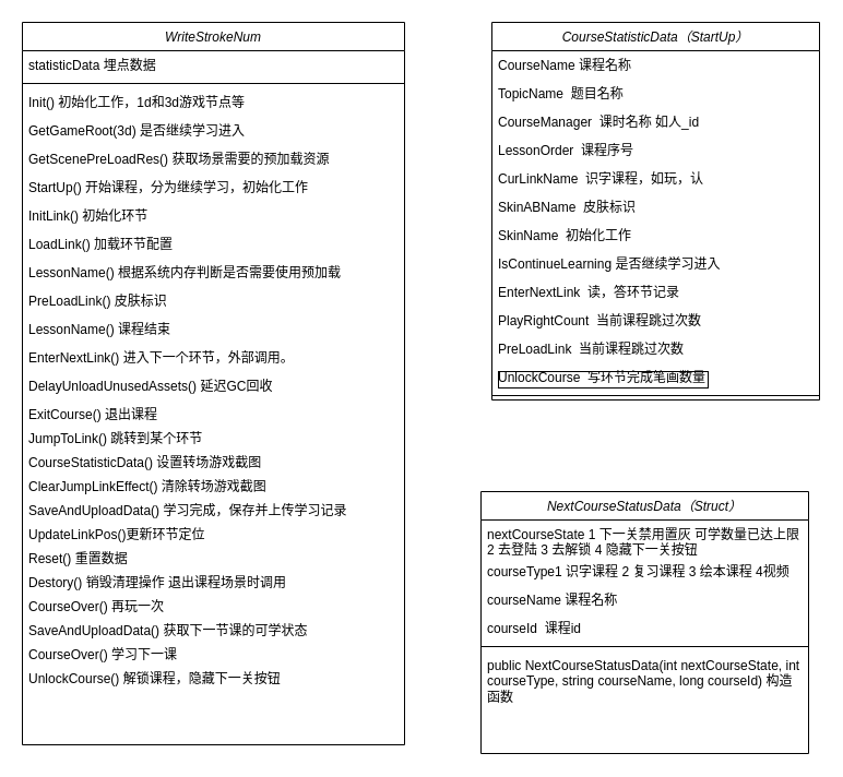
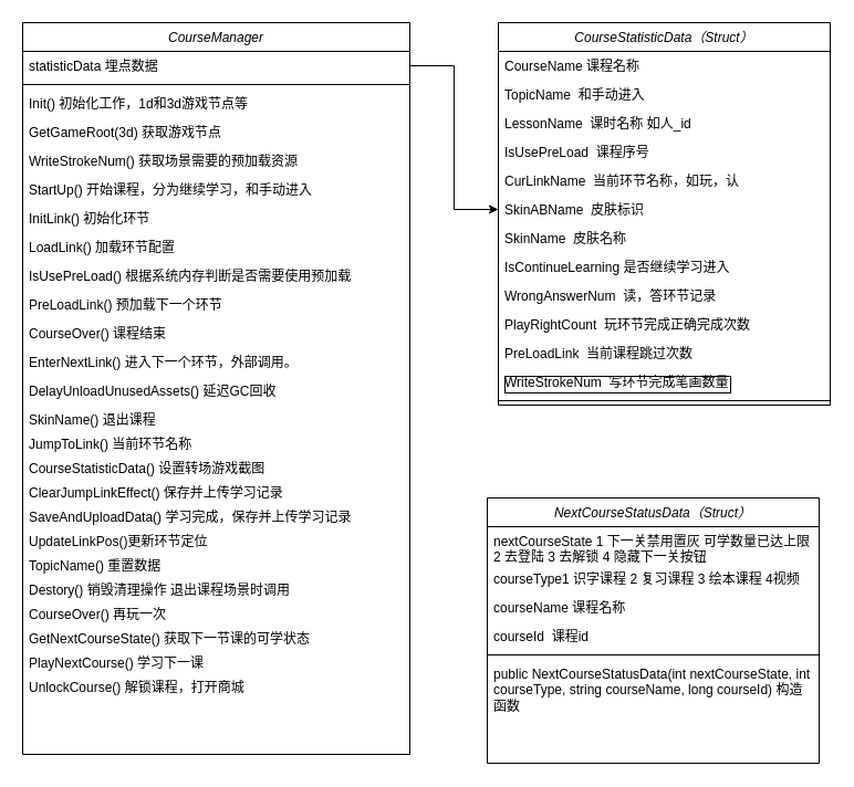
- <mxCell id="2" value="WriteStrokeNum" style="swimlane;fontStyle=2;align=center;verticalAlign=top;childLayout=stackLayout;horizontal=1;startSize=26;horizontalStack=0;resizeParent=1;resizeLast=0;collapsible=1;marginBottom=0;rounded=0;shadow=0;strokeWidth=1;" parent="1" vertex="1"><mxGeometry x="20" y="20" width="350" height="662" as="geometry"><mxRectangle x="230" y="140" width="160" height="26" as="alternateBounds" /></mxGeometry></mxCell>
+ <mxCell id="2" value="CourseManager" style="swimlane;fontStyle=2;align=center;verticalAlign=top;childLayout=stackLayout;horizontal=1;startSize=26;horizontalStack=0;resizeParent=1;resizeLast=0;collapsible=1;marginBottom=0;rounded=0;shadow=0;strokeWidth=1;" parent="1" vertex="1"><mxGeometry x="20" y="20" width="350" height="662" as="geometry"><mxRectangle x="230" y="140" width="160" height="26" as="alternateBounds" /></mxGeometry></mxCell>
- <mxCell id="35" value="CourseStatisticData（StartUp）" style="swimlane;fontStyle=2;align=center;verticalAlign=top;childLayout=stackLayout;horizontal=1;startSize=26;horizontalStack=0;resizeParent=1;resizeLast=0;collapsible=1;marginBottom=0;rounded=0;shadow=0;strokeWidth=1;" vertex="1" parent="1"><mxGeometry x="450" y="20" width="300" height="346" as="geometry"><mxRectangle x="230" y="140" width="160" height="26" as="alternateBounds" /></mxGeometry></mxCell>
+ <mxCell id="35" value="CourseStatisticData（Struct）" style="swimlane;fontStyle=2;align=center;verticalAlign=top;childLayout=stackLayout;horizontal=1;startSize=26;horizontalStack=0;resizeParent=1;resizeLast=0;collapsible=1;marginBottom=0;rounded=0;shadow=0;strokeWidth=1;" vertex="1" parent="1"><mxGeometry x="450" y="20" width="300" height="346" as="geometry"><mxRectangle x="230" y="140" width="160" height="26" as="alternateBounds" /></mxGeometry></mxCell>
- <mxCell id="37" value="TopicName  题目名称" style="text;align=left;verticalAlign=top;spacingLeft=4;spacingRight=4;overflow=hidden;rotatable=0;points=[[0,0.5],[1,0.5]];portConstraint=eastwest;rounded=0;shadow=0;html=0;" vertex="1" parent="35"><mxGeometry y="52" width="300" height="26" as="geometry" /></mxCell>
+ <mxCell id="37" value="TopicName  和手动进入" style="text;align=left;verticalAlign=top;spacingLeft=4;spacingRight=4;overflow=hidden;rotatable=0;points=[[0,0.5],[1,0.5]];portConstraint=eastwest;rounded=0;shadow=0;html=0;" vertex="1" parent="35"><mxGeometry y="52" width="300" height="26" as="geometry" /></mxCell>
- <mxCell id="38" value="CourseManager  课时名称 如人_id" style="text;align=left;verticalAlign=top;spacingLeft=4;spacingRight=4;overflow=hidden;rotatable=0;points=[[0,0.5],[1,0.5]];portConstraint=eastwest;rounded=0;shadow=0;html=0;" vertex="1" parent="35"><mxGeometry y="78" width="300" height="26" as="geometry" /></mxCell>
+ <mxCell id="38" value="LessonName  课时名称 如人_id" style="text;align=left;verticalAlign=top;spacingLeft=4;spacingRight=4;overflow=hidden;rotatable=0;points=[[0,0.5],[1,0.5]];portConstraint=eastwest;rounded=0;shadow=0;html=0;" vertex="1" parent="35"><mxGeometry y="78" width="300" height="26" as="geometry" /></mxCell>
- <mxCell id="6" value="GetGameRoot(3d) 是否继续学习进入" style="text;align=left;verticalAlign=top;spacingLeft=4;spacingRight=4;overflow=hidden;rotatable=0;points=[[0,0.5],[1,0.5]];portConstraint=eastwest;" vertex="1" parent="2"><mxGeometry y="86" width="350" height="26" as="geometry" /></mxCell>
+ <mxCell id="6" value="GetGameRoot(3d) 获取游戏节点" style="text;align=left;verticalAlign=top;spacingLeft=4;spacingRight=4;overflow=hidden;rotatable=0;points=[[0,0.5],[1,0.5]];portConstraint=eastwest;" vertex="1" parent="2"><mxGeometry y="86" width="350" height="26" as="geometry" /></mxCell>
+ <mxCell id="49" style="edgeStyle=orthogonalEdgeStyle;rounded=0;orthogonalLoop=1;jettySize=auto;html=1;entryX=0;entryY=0.5;entryDx=0;entryDy=0;" edge="1" parent="1" source="3" target="41"><mxGeometry relative="1" as="geometry" /></mxCell>
- <mxCell id="39" value="LessonOrder  课程序号" style="text;align=left;verticalAlign=top;spacingLeft=4;spacingRight=4;overflow=hidden;rotatable=0;points=[[0,0.5],[1,0.5]];portConstraint=eastwest;rounded=0;shadow=0;html=0;" vertex="1" parent="35"><mxGeometry y="104" width="300" height="26" as="geometry" /></mxCell>
+ <mxCell id="39" value="IsUsePreLoad  课程序号" style="text;align=left;verticalAlign=top;spacingLeft=4;spacingRight=4;overflow=hidden;rotatable=0;points=[[0,0.5],[1,0.5]];portConstraint=eastwest;rounded=0;shadow=0;html=0;" vertex="1" parent="35"><mxGeometry y="104" width="300" height="26" as="geometry" /></mxCell>
- <mxCell id="7" value="GetScenePreLoadRes() 获取场景需要的预加载资源" style="text;align=left;verticalAlign=top;spacingLeft=4;spacingRight=4;overflow=hidden;rotatable=0;points=[[0,0.5],[1,0.5]];portConstraint=eastwest;" vertex="1" parent="2"><mxGeometry y="112" width="350" height="26" as="geometry" /></mxCell>
+ <mxCell id="7" value="WriteStrokeNum() 获取场景需要的预加载资源" style="text;align=left;verticalAlign=top;spacingLeft=4;spacingRight=4;overflow=hidden;rotatable=0;points=[[0,0.5],[1,0.5]];portConstraint=eastwest;" vertex="1" parent="2"><mxGeometry y="112" width="350" height="26" as="geometry" /></mxCell>
- <mxCell id="40" value="CurLinkName  识字课程，如玩，认" style="text;align=left;verticalAlign=top;spacingLeft=4;spacingRight=4;overflow=hidden;rotatable=0;points=[[0,0.5],[1,0.5]];portConstraint=eastwest;rounded=0;shadow=0;html=0;" vertex="1" parent="35"><mxGeometry y="130" width="300" height="26" as="geometry" /></mxCell>
+ <mxCell id="40" value="CurLinkName  当前环节名称，如玩，认" style="text;align=left;verticalAlign=top;spacingLeft=4;spacingRight=4;overflow=hidden;rotatable=0;points=[[0,0.5],[1,0.5]];portConstraint=eastwest;rounded=0;shadow=0;html=0;" vertex="1" parent="35"><mxGeometry y="130" width="300" height="26" as="geometry" /></mxCell>
- <mxCell id="8" value="StartUp() 开始课程，分为继续学习，初始化工作" style="text;align=left;verticalAlign=top;spacingLeft=4;spacingRight=4;overflow=hidden;rotatable=0;points=[[0,0.5],[1,0.5]];portConstraint=eastwest;" vertex="1" parent="2"><mxGeometry y="138" width="350" height="26" as="geometry" /></mxCell>
+ <mxCell id="8" value="StartUp() 开始课程，分为继续学习，和手动进入" style="text;align=left;verticalAlign=top;spacingLeft=4;spacingRight=4;overflow=hidden;rotatable=0;points=[[0,0.5],[1,0.5]];portConstraint=eastwest;" vertex="1" parent="2"><mxGeometry y="138" width="350" height="26" as="geometry" /></mxCell>
- <mxCell id="42" value="SkinName  初始化工作" style="text;align=left;verticalAlign=top;spacingLeft=4;spacingRight=4;overflow=hidden;rotatable=0;points=[[0,0.5],[1,0.5]];portConstraint=eastwest;rounded=0;shadow=0;html=0;" vertex="1" parent="35"><mxGeometry y="182" width="300" height="26" as="geometry" /></mxCell>
+ <mxCell id="42" value="SkinName  皮肤名称" style="text;align=left;verticalAlign=top;spacingLeft=4;spacingRight=4;overflow=hidden;rotatable=0;points=[[0,0.5],[1,0.5]];portConstraint=eastwest;rounded=0;shadow=0;html=0;" vertex="1" parent="35"><mxGeometry y="182" width="300" height="26" as="geometry" /></mxCell>
- <mxCell id="11" value="LessonName() 根据系统内存判断是否需要使用预加载" style="text;align=left;verticalAlign=top;spacingLeft=4;spacingRight=4;overflow=hidden;rotatable=0;points=[[0,0.5],[1,0.5]];portConstraint=eastwest;" vertex="1" parent="2"><mxGeometry y="216" width="350" height="26" as="geometry" /></mxCell>
+ <mxCell id="11" value="IsUsePreLoad() 根据系统内存判断是否需要使用预加载" style="text;align=left;verticalAlign=top;spacingLeft=4;spacingRight=4;overflow=hidden;rotatable=0;points=[[0,0.5],[1,0.5]];portConstraint=eastwest;" vertex="1" parent="2"><mxGeometry y="216" width="350" height="26" as="geometry" /></mxCell>
- <mxCell id="44" value="EnterNextLink  读，答环节记录" style="text;align=left;verticalAlign=top;spacingLeft=4;spacingRight=4;overflow=hidden;rotatable=0;points=[[0,0.5],[1,0.5]];portConstraint=eastwest;rounded=0;shadow=0;html=0;" vertex="1" parent="35"><mxGeometry y="234" width="300" height="26" as="geometry" /></mxCell>
+ <mxCell id="44" value="WrongAnswerNum  读，答环节记录" style="text;align=left;verticalAlign=top;spacingLeft=4;spacingRight=4;overflow=hidden;rotatable=0;points=[[0,0.5],[1,0.5]];portConstraint=eastwest;rounded=0;shadow=0;html=0;" vertex="1" parent="35"><mxGeometry y="234" width="300" height="26" as="geometry" /></mxCell>
- <mxCell id="12" value="PreLoadLink() 皮肤标识" style="text;align=left;verticalAlign=top;spacingLeft=4;spacingRight=4;overflow=hidden;rotatable=0;points=[[0,0.5],[1,0.5]];portConstraint=eastwest;" vertex="1" parent="2"><mxGeometry y="242" width="350" height="26" as="geometry" /></mxCell>
+ <mxCell id="12" value="PreLoadLink() 预加载下一个环节" style="text;align=left;verticalAlign=top;spacingLeft=4;spacingRight=4;overflow=hidden;rotatable=0;points=[[0,0.5],[1,0.5]];portConstraint=eastwest;" vertex="1" parent="2"><mxGeometry y="242" width="350" height="26" as="geometry" /></mxCell>
- <mxCell id="45" value="PlayRightCount  当前课程跳过次数" style="text;align=left;verticalAlign=top;spacingLeft=4;spacingRight=4;overflow=hidden;rotatable=0;points=[[0,0.5],[1,0.5]];portConstraint=eastwest;rounded=0;shadow=0;html=0;" vertex="1" parent="35"><mxGeometry y="260" width="300" height="26" as="geometry" /></mxCell>
+ <mxCell id="45" value="PlayRightCount  玩环节完成正确完成次数" style="text;align=left;verticalAlign=top;spacingLeft=4;spacingRight=4;overflow=hidden;rotatable=0;points=[[0,0.5],[1,0.5]];portConstraint=eastwest;rounded=0;shadow=0;html=0;" vertex="1" parent="35"><mxGeometry y="260" width="300" height="26" as="geometry" /></mxCell>
- <mxCell id="13" value="LessonName() 课程结束" style="text;align=left;verticalAlign=top;spacingLeft=4;spacingRight=4;overflow=hidden;rotatable=0;points=[[0,0.5],[1,0.5]];portConstraint=eastwest;" vertex="1" parent="2"><mxGeometry y="268" width="350" height="26" as="geometry" /></mxCell>
+ <mxCell id="13" value="CourseOver() 课程结束" style="text;align=left;verticalAlign=top;spacingLeft=4;spacingRight=4;overflow=hidden;rotatable=0;points=[[0,0.5],[1,0.5]];portConstraint=eastwest;" vertex="1" parent="2"><mxGeometry y="268" width="350" height="26" as="geometry" /></mxCell>
- <mxCell id="47" value="UnlockCourse  写环节完成笔画数量" style="text;align=left;verticalAlign=top;spacingLeft=4;spacingRight=4;overflow=hidden;rotatable=0;points=[[0,0.5],[1,0.5]];portConstraint=eastwest;rounded=0;shadow=0;html=0;labelBorderColor=default;" vertex="1" parent="35"><mxGeometry y="312" width="300" height="26" as="geometry" /></mxCell>
+ <mxCell id="47" value="WriteStrokeNum  写环节完成笔画数量" style="text;align=left;verticalAlign=top;spacingLeft=4;spacingRight=4;overflow=hidden;rotatable=0;points=[[0,0.5],[1,0.5]];portConstraint=eastwest;rounded=0;shadow=0;html=0;labelBorderColor=default;" vertex="1" parent="35"><mxGeometry y="312" width="300" height="26" as="geometry" /></mxCell>
- <mxCell id="16" value="ExitCourse() 退出课程" style="text;align=left;verticalAlign=top;spacingLeft=4;spacingRight=4;overflow=hidden;rotatable=0;points=[[0,0.5],[1,0.5]];portConstraint=eastwest;" vertex="1" parent="2"><mxGeometry y="346" width="350" height="22" as="geometry" /></mxCell>
+ <mxCell id="16" value="SkinName() 退出课程" style="text;align=left;verticalAlign=top;spacingLeft=4;spacingRight=4;overflow=hidden;rotatable=0;points=[[0,0.5],[1,0.5]];portConstraint=eastwest;" vertex="1" parent="2"><mxGeometry y="346" width="350" height="22" as="geometry" /></mxCell>
- <mxCell id="17" value="JumpToLink() 跳转到某个环节" style="text;align=left;verticalAlign=top;spacingLeft=4;spacingRight=4;overflow=hidden;rotatable=0;points=[[0,0.5],[1,0.5]];portConstraint=eastwest;" vertex="1" parent="2"><mxGeometry y="368" width="350" height="22" as="geometry" /></mxCell>
+ <mxCell id="17" value="JumpToLink() 当前环节名称" style="text;align=left;verticalAlign=top;spacingLeft=4;spacingRight=4;overflow=hidden;rotatable=0;points=[[0,0.5],[1,0.5]];portConstraint=eastwest;" vertex="1" parent="2"><mxGeometry y="368" width="350" height="22" as="geometry" /></mxCell>
- <mxCell id="19" value="ClearJumpLinkEffect() 清除转场游戏截图" style="text;align=left;verticalAlign=top;spacingLeft=4;spacingRight=4;overflow=hidden;rotatable=0;points=[[0,0.5],[1,0.5]];portConstraint=eastwest;" vertex="1" parent="2"><mxGeometry y="412" width="350" height="22" as="geometry" /></mxCell>
+ <mxCell id="19" value="ClearJumpLinkEffect() 保存并上传学习记录" style="text;align=left;verticalAlign=top;spacingLeft=4;spacingRight=4;overflow=hidden;rotatable=0;points=[[0,0.5],[1,0.5]];portConstraint=eastwest;" vertex="1" parent="2"><mxGeometry y="412" width="350" height="22" as="geometry" /></mxCell>
- <mxCell id="22" value="Reset() 重置数据" style="text;align=left;verticalAlign=top;spacingLeft=4;spacingRight=4;overflow=hidden;rotatable=0;points=[[0,0.5],[1,0.5]];portConstraint=eastwest;" vertex="1" parent="2"><mxGeometry y="478" width="350" height="22" as="geometry" /></mxCell>
+ <mxCell id="22" value="TopicName() 重置数据" style="text;align=left;verticalAlign=top;spacingLeft=4;spacingRight=4;overflow=hidden;rotatable=0;points=[[0,0.5],[1,0.5]];portConstraint=eastwest;" vertex="1" parent="2"><mxGeometry y="478" width="350" height="22" as="geometry" /></mxCell>
- <mxCell id="25" value="SaveAndUploadData() 获取下一节课的可学状态" style="text;align=left;verticalAlign=top;spacingLeft=4;spacingRight=4;overflow=hidden;rotatable=0;points=[[0,0.5],[1,0.5]];portConstraint=eastwest;" vertex="1" parent="2"><mxGeometry y="544" width="350" height="22" as="geometry" /></mxCell>
+ <mxCell id="25" value="GetNextCourseState() 获取下一节课的可学状态" style="text;align=left;verticalAlign=top;spacingLeft=4;spacingRight=4;overflow=hidden;rotatable=0;points=[[0,0.5],[1,0.5]];portConstraint=eastwest;" vertex="1" parent="2"><mxGeometry y="544" width="350" height="22" as="geometry" /></mxCell>
- <mxCell id="26" value="CourseOver() 学习下一课" style="text;align=left;verticalAlign=top;spacingLeft=4;spacingRight=4;overflow=hidden;rotatable=0;points=[[0,0.5],[1,0.5]];portConstraint=eastwest;" vertex="1" parent="2"><mxGeometry y="566" width="350" height="22" as="geometry" /></mxCell>
+ <mxCell id="26" value="PlayNextCourse() 学习下一课" style="text;align=left;verticalAlign=top;spacingLeft=4;spacingRight=4;overflow=hidden;rotatable=0;points=[[0,0.5],[1,0.5]];portConstraint=eastwest;" vertex="1" parent="2"><mxGeometry y="566" width="350" height="22" as="geometry" /></mxCell>
- <mxCell id="27" value="UnlockCourse() 解锁课程，隐藏下一关按钮" style="text;align=left;verticalAlign=top;spacingLeft=4;spacingRight=4;overflow=hidden;rotatable=0;points=[[0,0.5],[1,0.5]];portConstraint=eastwest;" vertex="1" parent="2"><mxGeometry y="588" width="350" height="22" as="geometry" /></mxCell>
+ <mxCell id="27" value="UnlockCourse() 解锁课程，打开商城" style="text;align=left;verticalAlign=top;spacingLeft=4;spacingRight=4;overflow=hidden;rotatable=0;points=[[0,0.5],[1,0.5]];portConstraint=eastwest;" vertex="1" parent="2"><mxGeometry y="588" width="350" height="22" as="geometry" /></mxCell>
